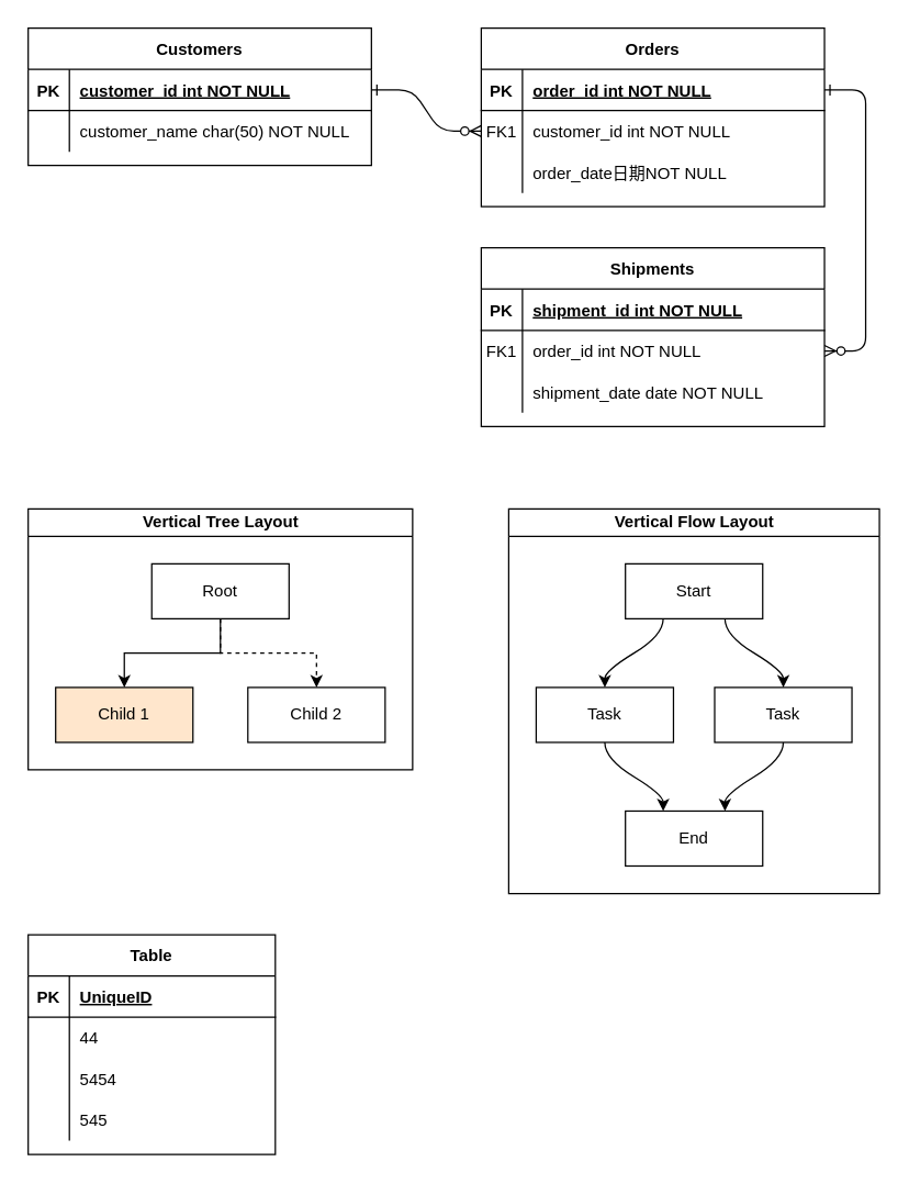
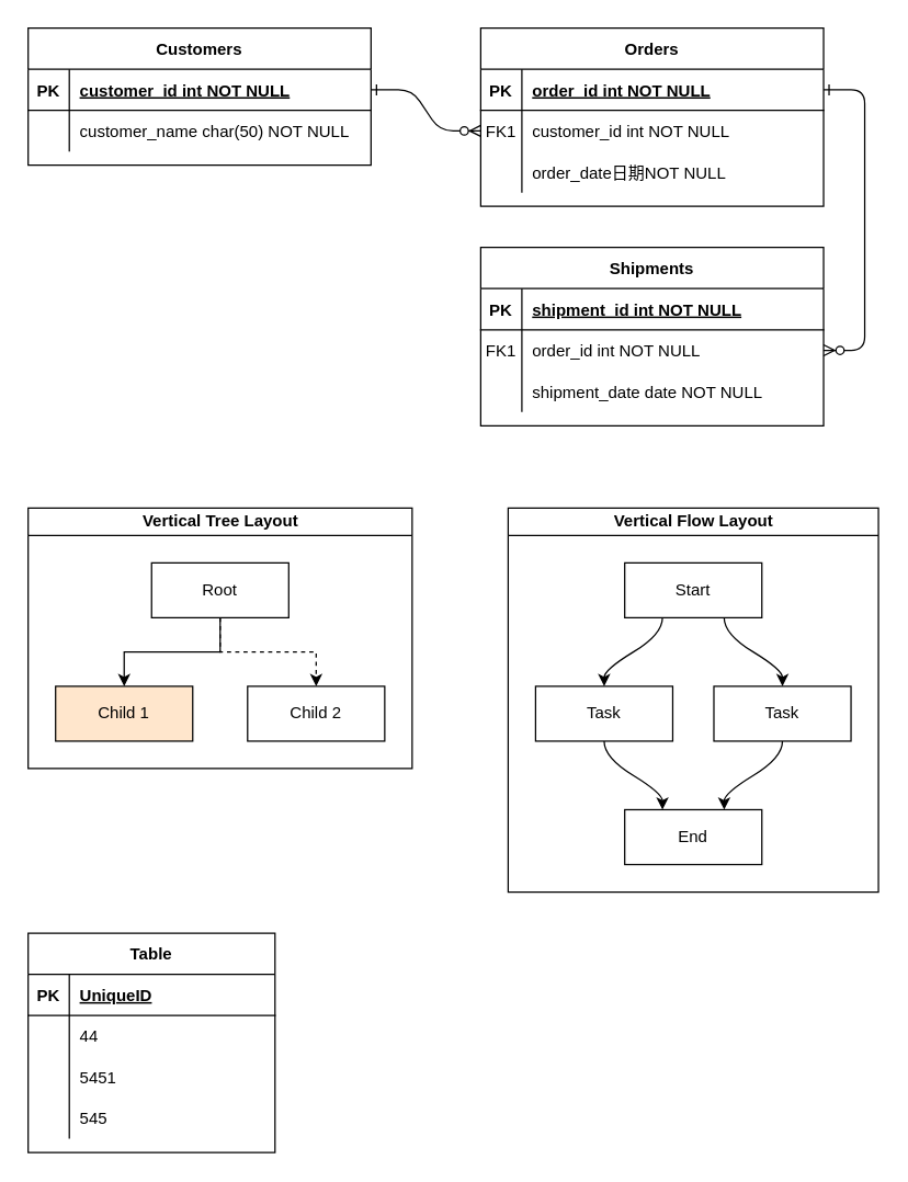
- <mxCell id="55" value="5454" style="shape=partialRectangle;connectable=0;fillColor=none;top=0;left=0;bottom=0;right=0;align=left;spacingLeft=6;overflow=hidden;" vertex="1" parent="53"><mxGeometry x="30" width="150" height="30" as="geometry" /></mxCell>
+ <mxCell id="55" value="5451" style="shape=partialRectangle;connectable=0;fillColor=none;top=0;left=0;bottom=0;right=0;align=left;spacingLeft=6;overflow=hidden;" vertex="1" parent="53"><mxGeometry x="30" width="150" height="30" as="geometry" /></mxCell>
